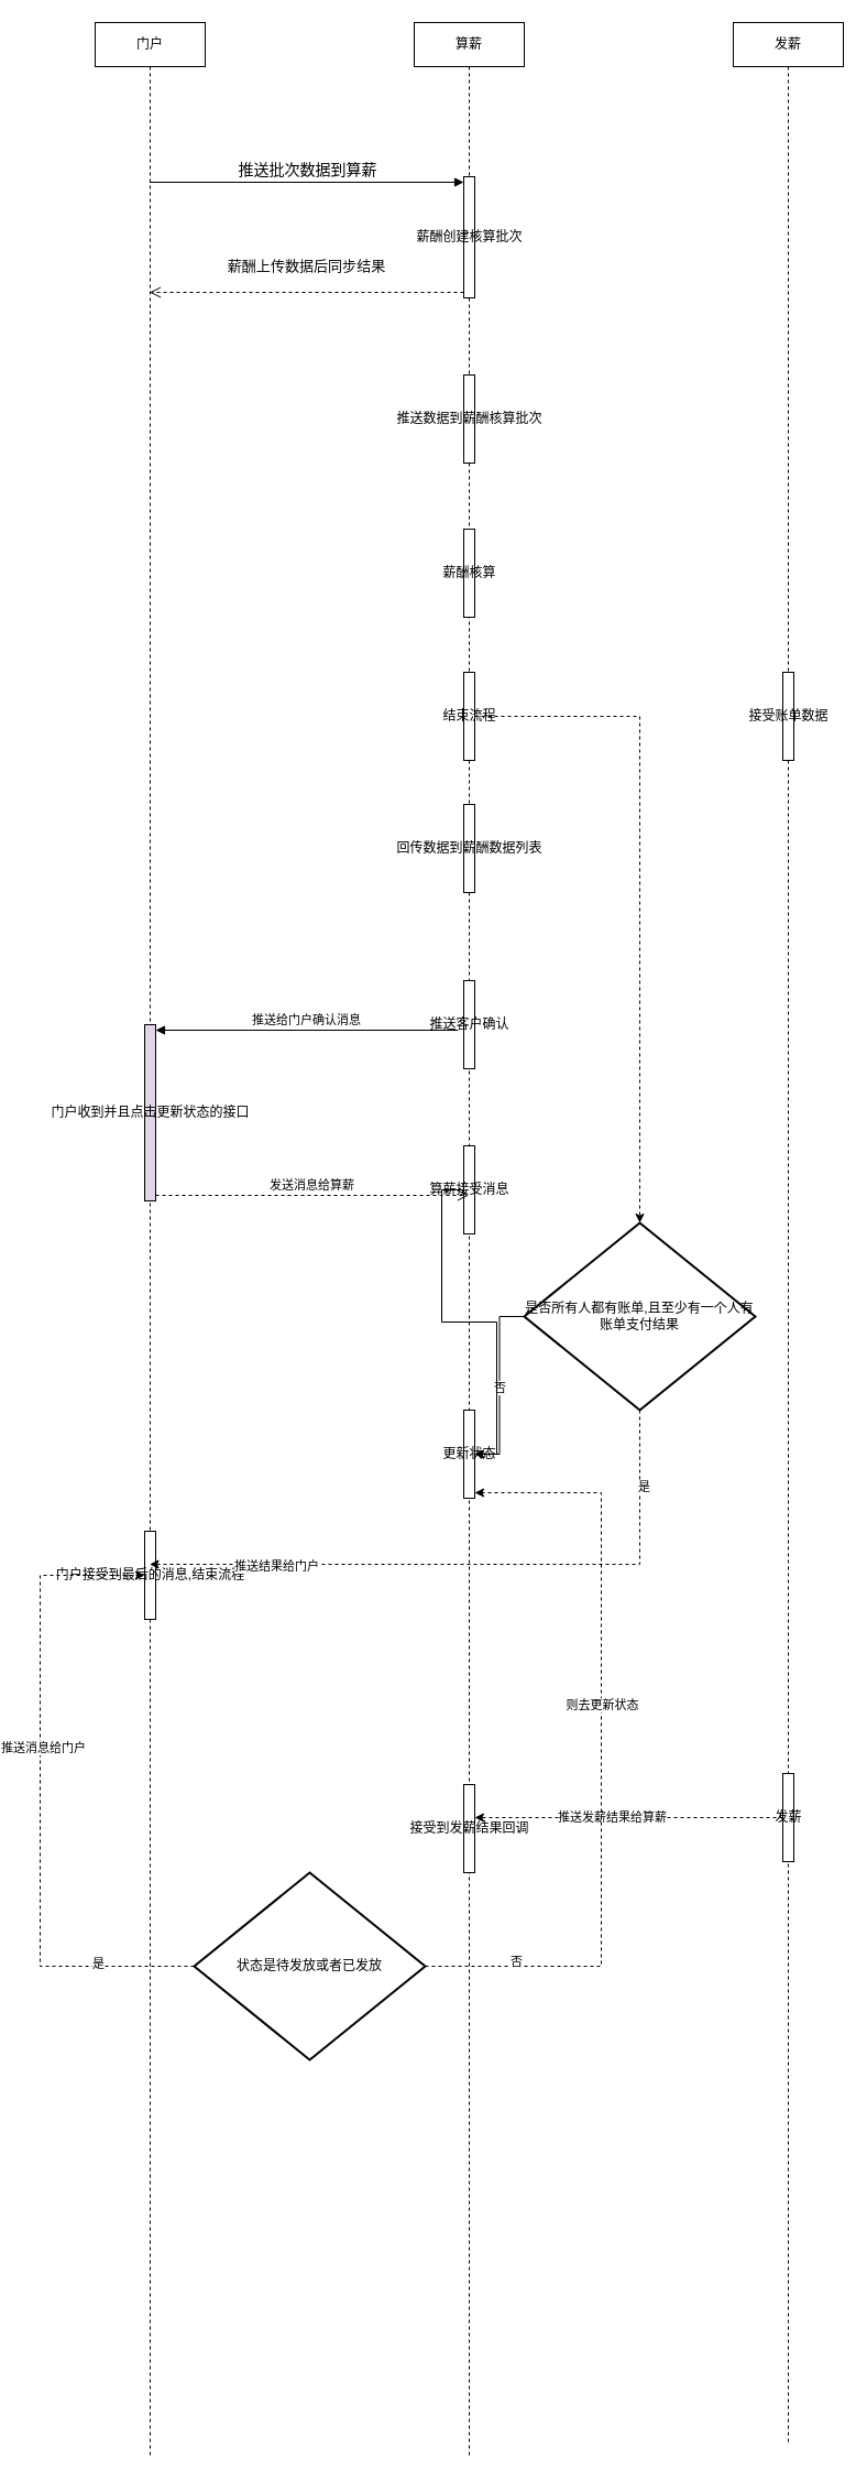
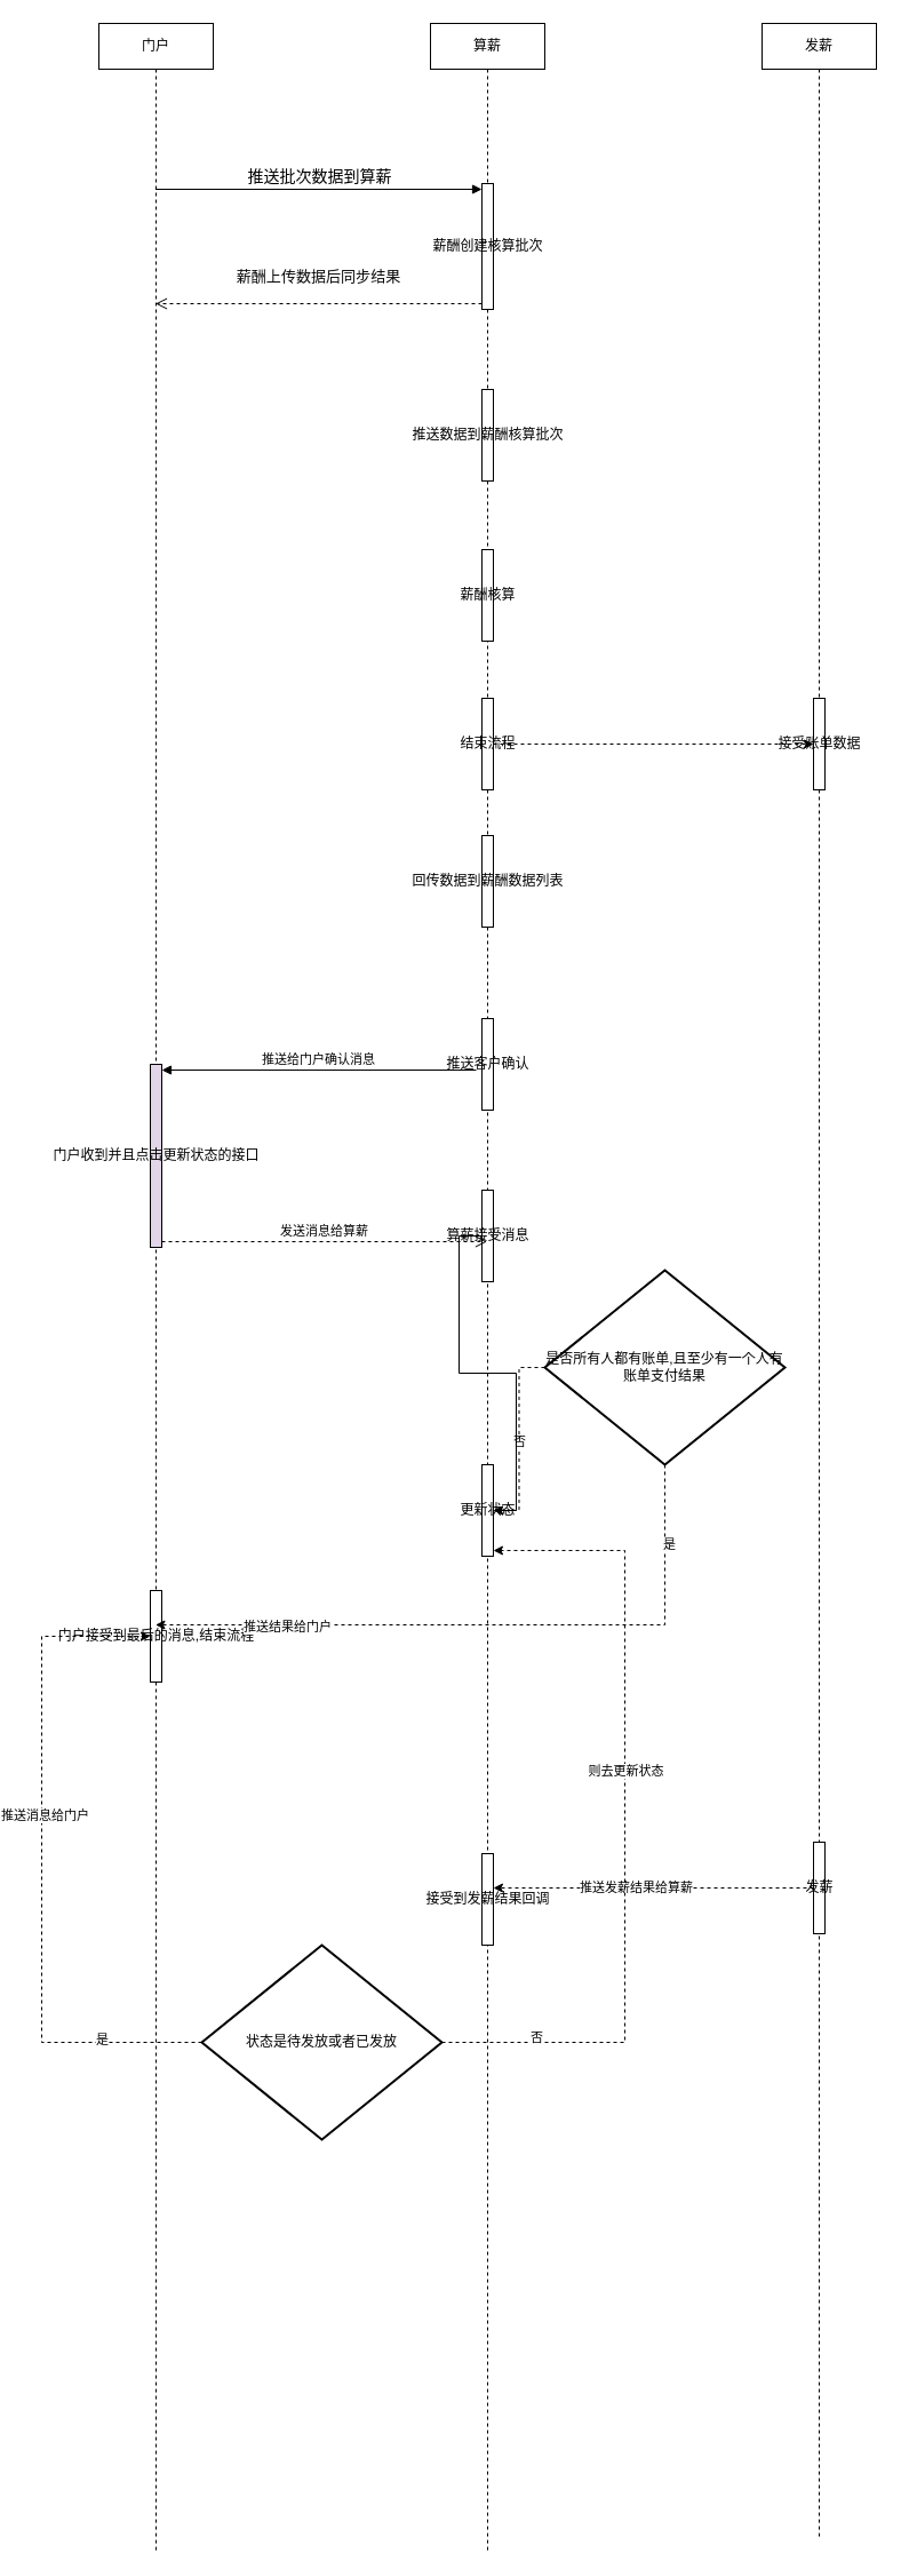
- <mxCell id="29" style="edgeStyle=orthogonalEdgeStyle;rounded=0;orthogonalLoop=1;jettySize=auto;html=1;curved=0;dashed=1;" edge="1" parent="1" source="9" target="27"><mxGeometry relative="1" as="geometry" /></mxCell>
+ <mxCell id="29" style="edgeStyle=orthogonalEdgeStyle;rounded=0;orthogonalLoop=1;jettySize=auto;html=1;curved=0;dashed=1;" edge="1" parent="1" source="9" target="16"><mxGeometry relative="1" as="geometry" /></mxCell>
- <mxCell id="22" style="edgeStyle=orthogonalEdgeStyle;rounded=0;orthogonalLoop=1;jettySize=auto;html=1;" edge="1" parent="1" source="27" target="13"><mxGeometry relative="1" as="geometry" /></mxCell>
+ <mxCell id="22" style="edgeStyle=orthogonalEdgeStyle;rounded=0;orthogonalLoop=1;jettySize=auto;html=1;dashed=1;" edge="1" parent="1" source="27" target="13"><mxGeometry relative="1" as="geometry" /></mxCell>
